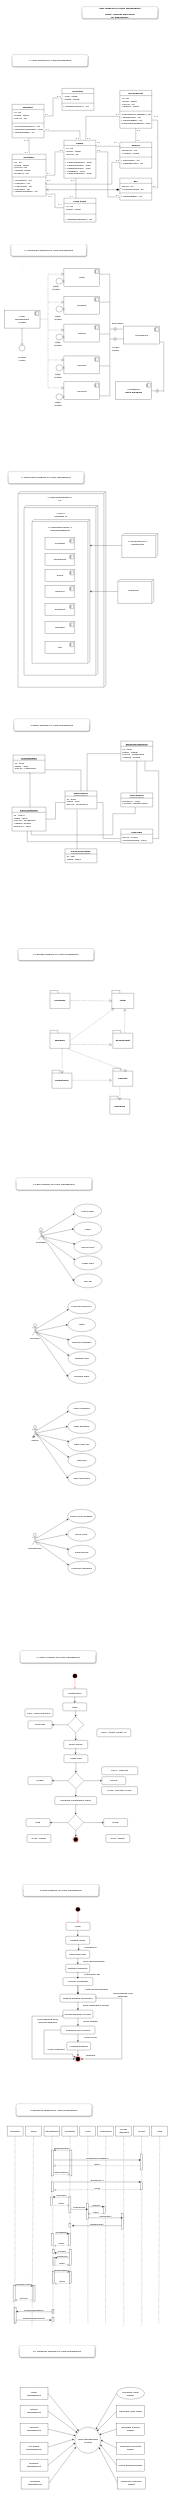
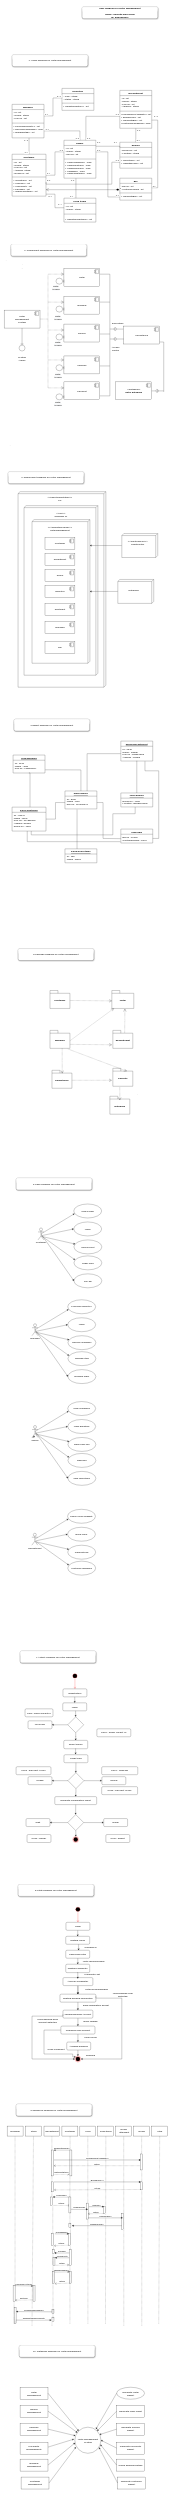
+ <mxCell id="260" value="Con3 : Bal+rent &amp;lt;1000" style="rounded=1;whiteSpace=wrap;html=1;shadow=0;glass=0;sketch=0;" parent="1" vertex="1"><mxGeometry x="80" y="8840" width="175" height="40" as="geometry" /></mxCell>
- <mxCell id="278" value="8.State Diagram for Hotel Management" style="rounded=1;whiteSpace=wrap;html=1;glass=1;sketch=0;shadow=1;" parent="1" vertex="1"><mxGeometry x="115" y="9430" width="380" height="60" as="geometry" /></mxCell>
+ <mxCell id="278" value="8.State Diagram for Hotel Management" style="rounded=1;whiteSpace=wrap;html=1;glass=1;sketch=0;shadow=1;" parent="1" vertex="1"><mxGeometry x="90" y="9430" width="380" height="60" as="geometry" /></mxCell>
